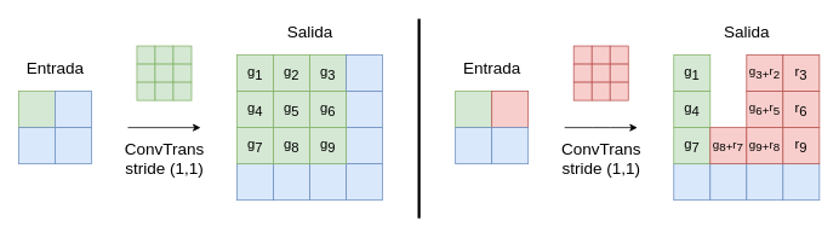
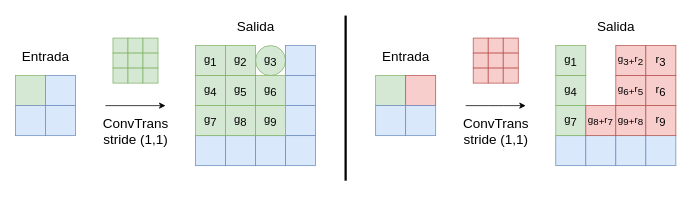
- <mxCell id="4" value="&lt;font style=&quot;font-size: 15px;&quot;&gt;g&lt;/font&gt;&lt;sub style=&quot;font-size: 15px;&quot;&gt;3&lt;/sub&gt;" style="whiteSpace=wrap;html=1;aspect=fixed;fillColor=#d5e8d4;strokeColor=#82b366;fontSize=15;" parent="1" vertex="1"><mxGeometry x="340" y="60" width="40" height="40" as="geometry" /></mxCell>
+ <mxCell id="4" value="&lt;font style=&quot;font-size: 15px;&quot;&gt;g&lt;/font&gt;&lt;sub style=&quot;font-size: 15px;&quot;&gt;3&lt;/sub&gt;" style="ellipse;whiteSpace=wrap;html=1;aspect=fixed;fillColor=#d5e8d4;strokeColor=#82b366;fontSize=15;" parent="1" vertex="1"><mxGeometry x="340" y="60" width="40" height="40" as="geometry" /></mxCell>
